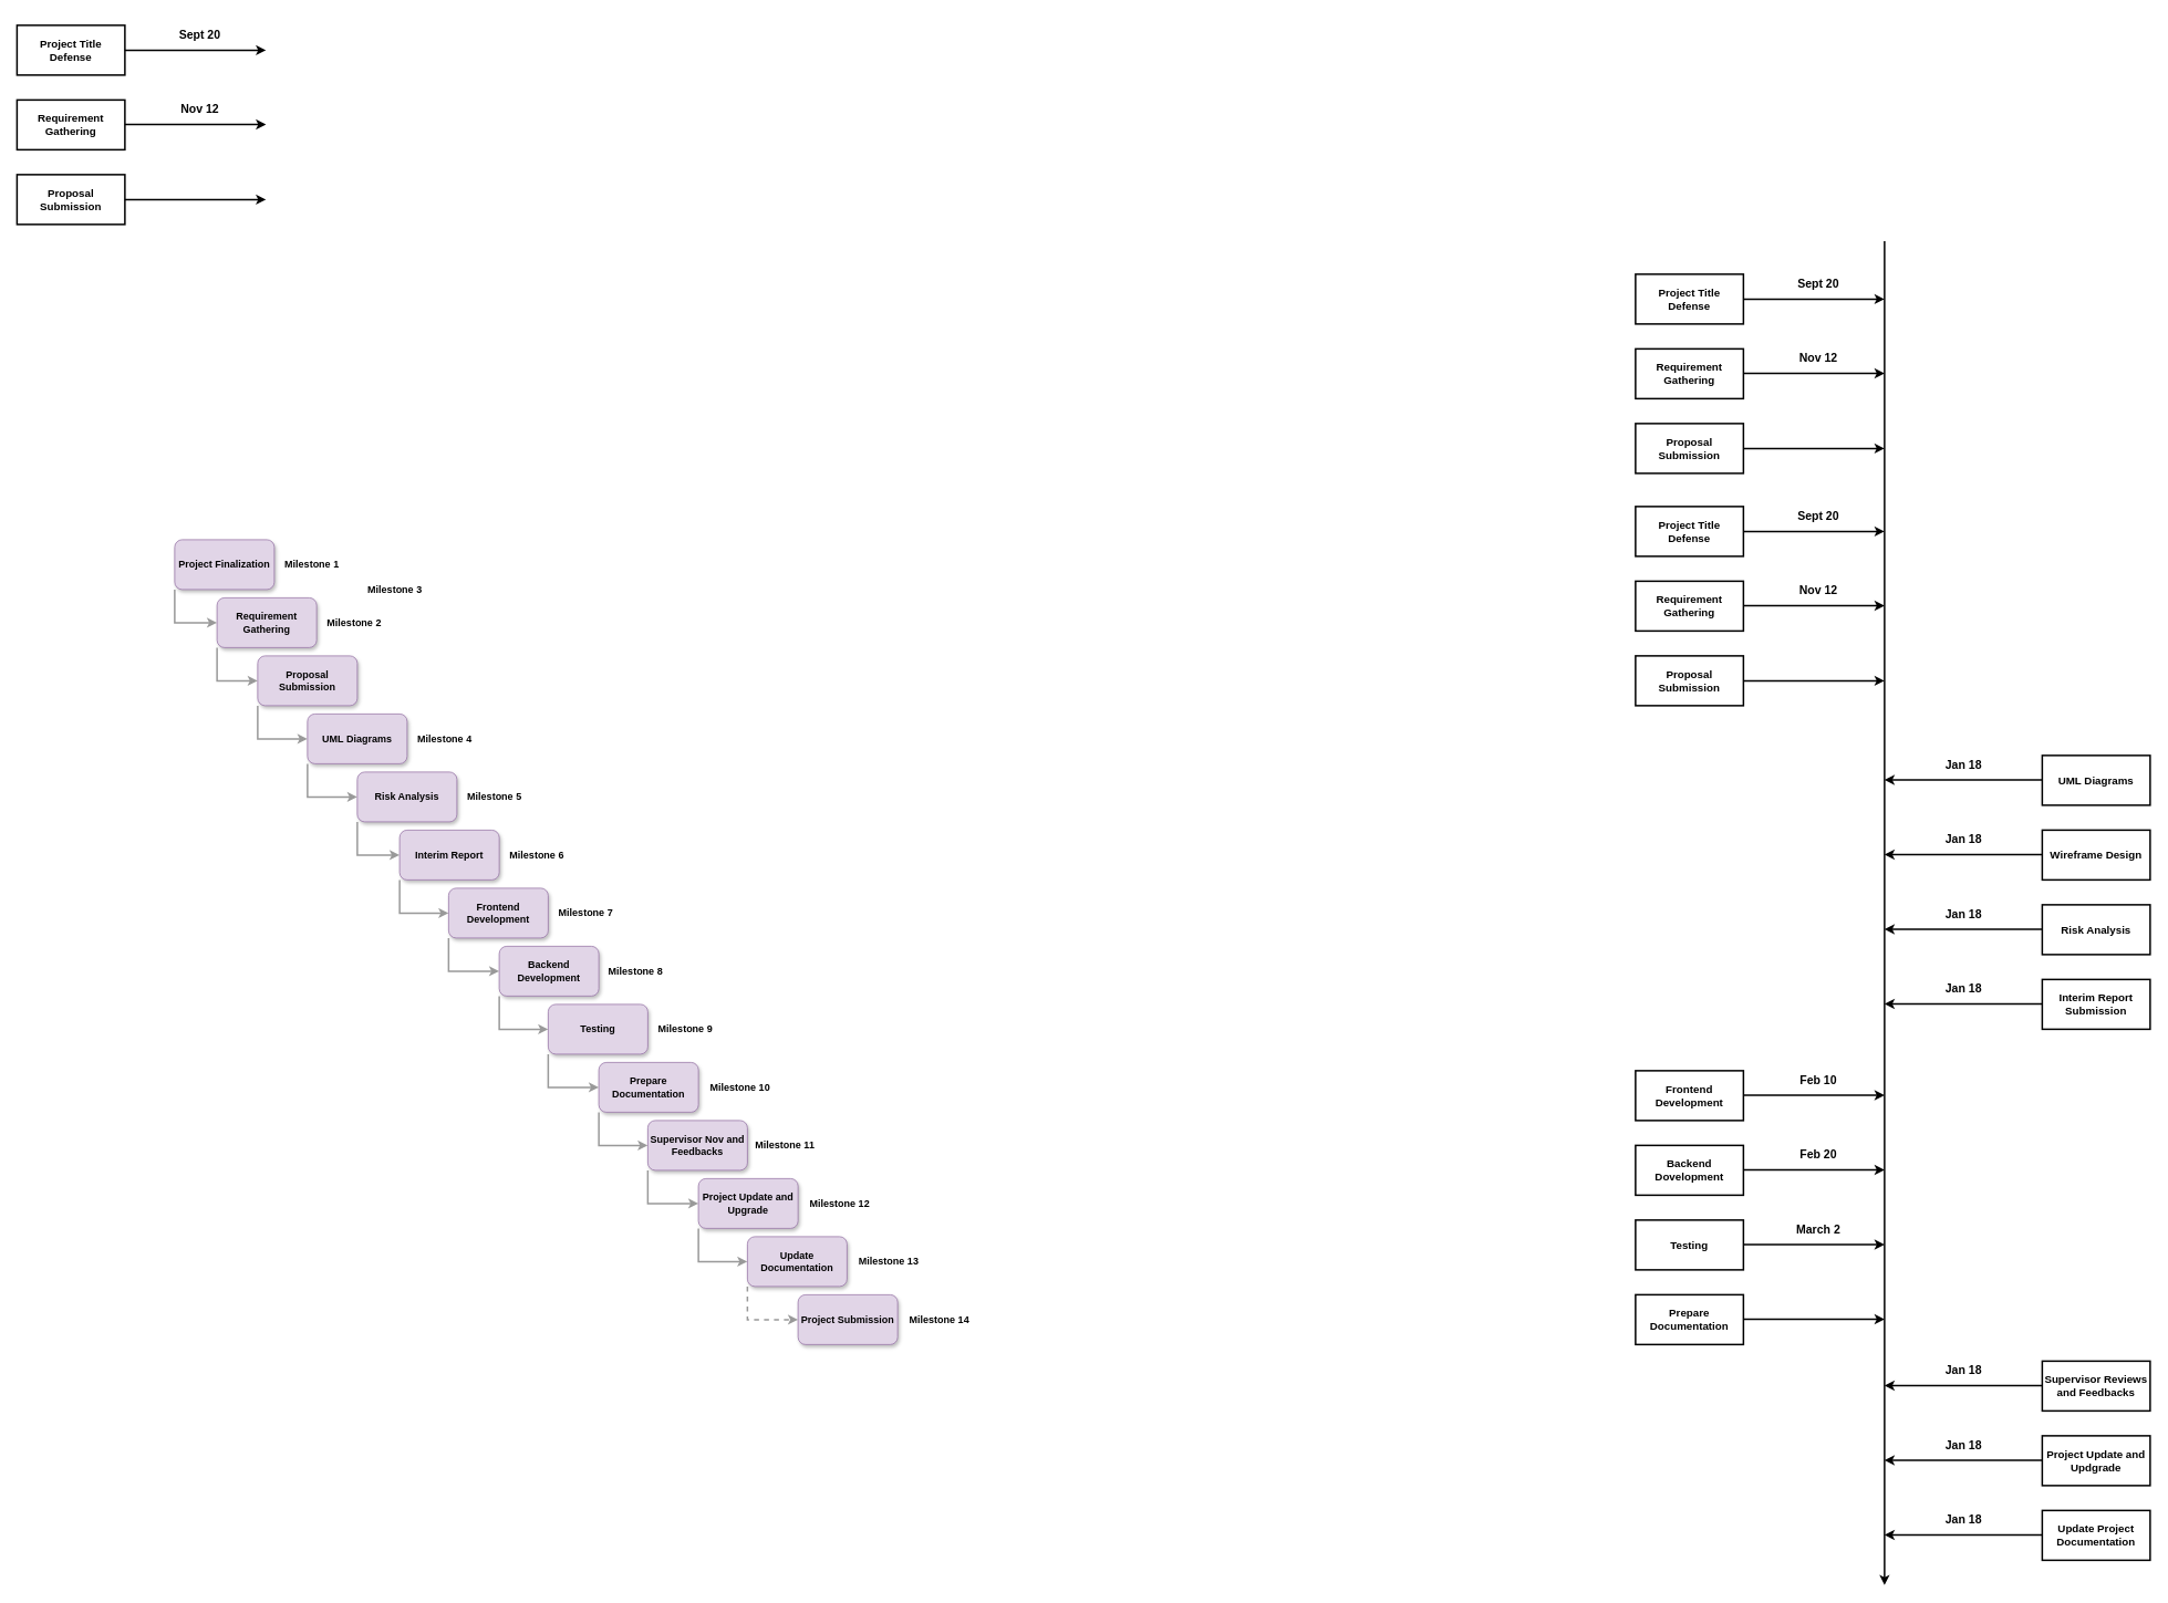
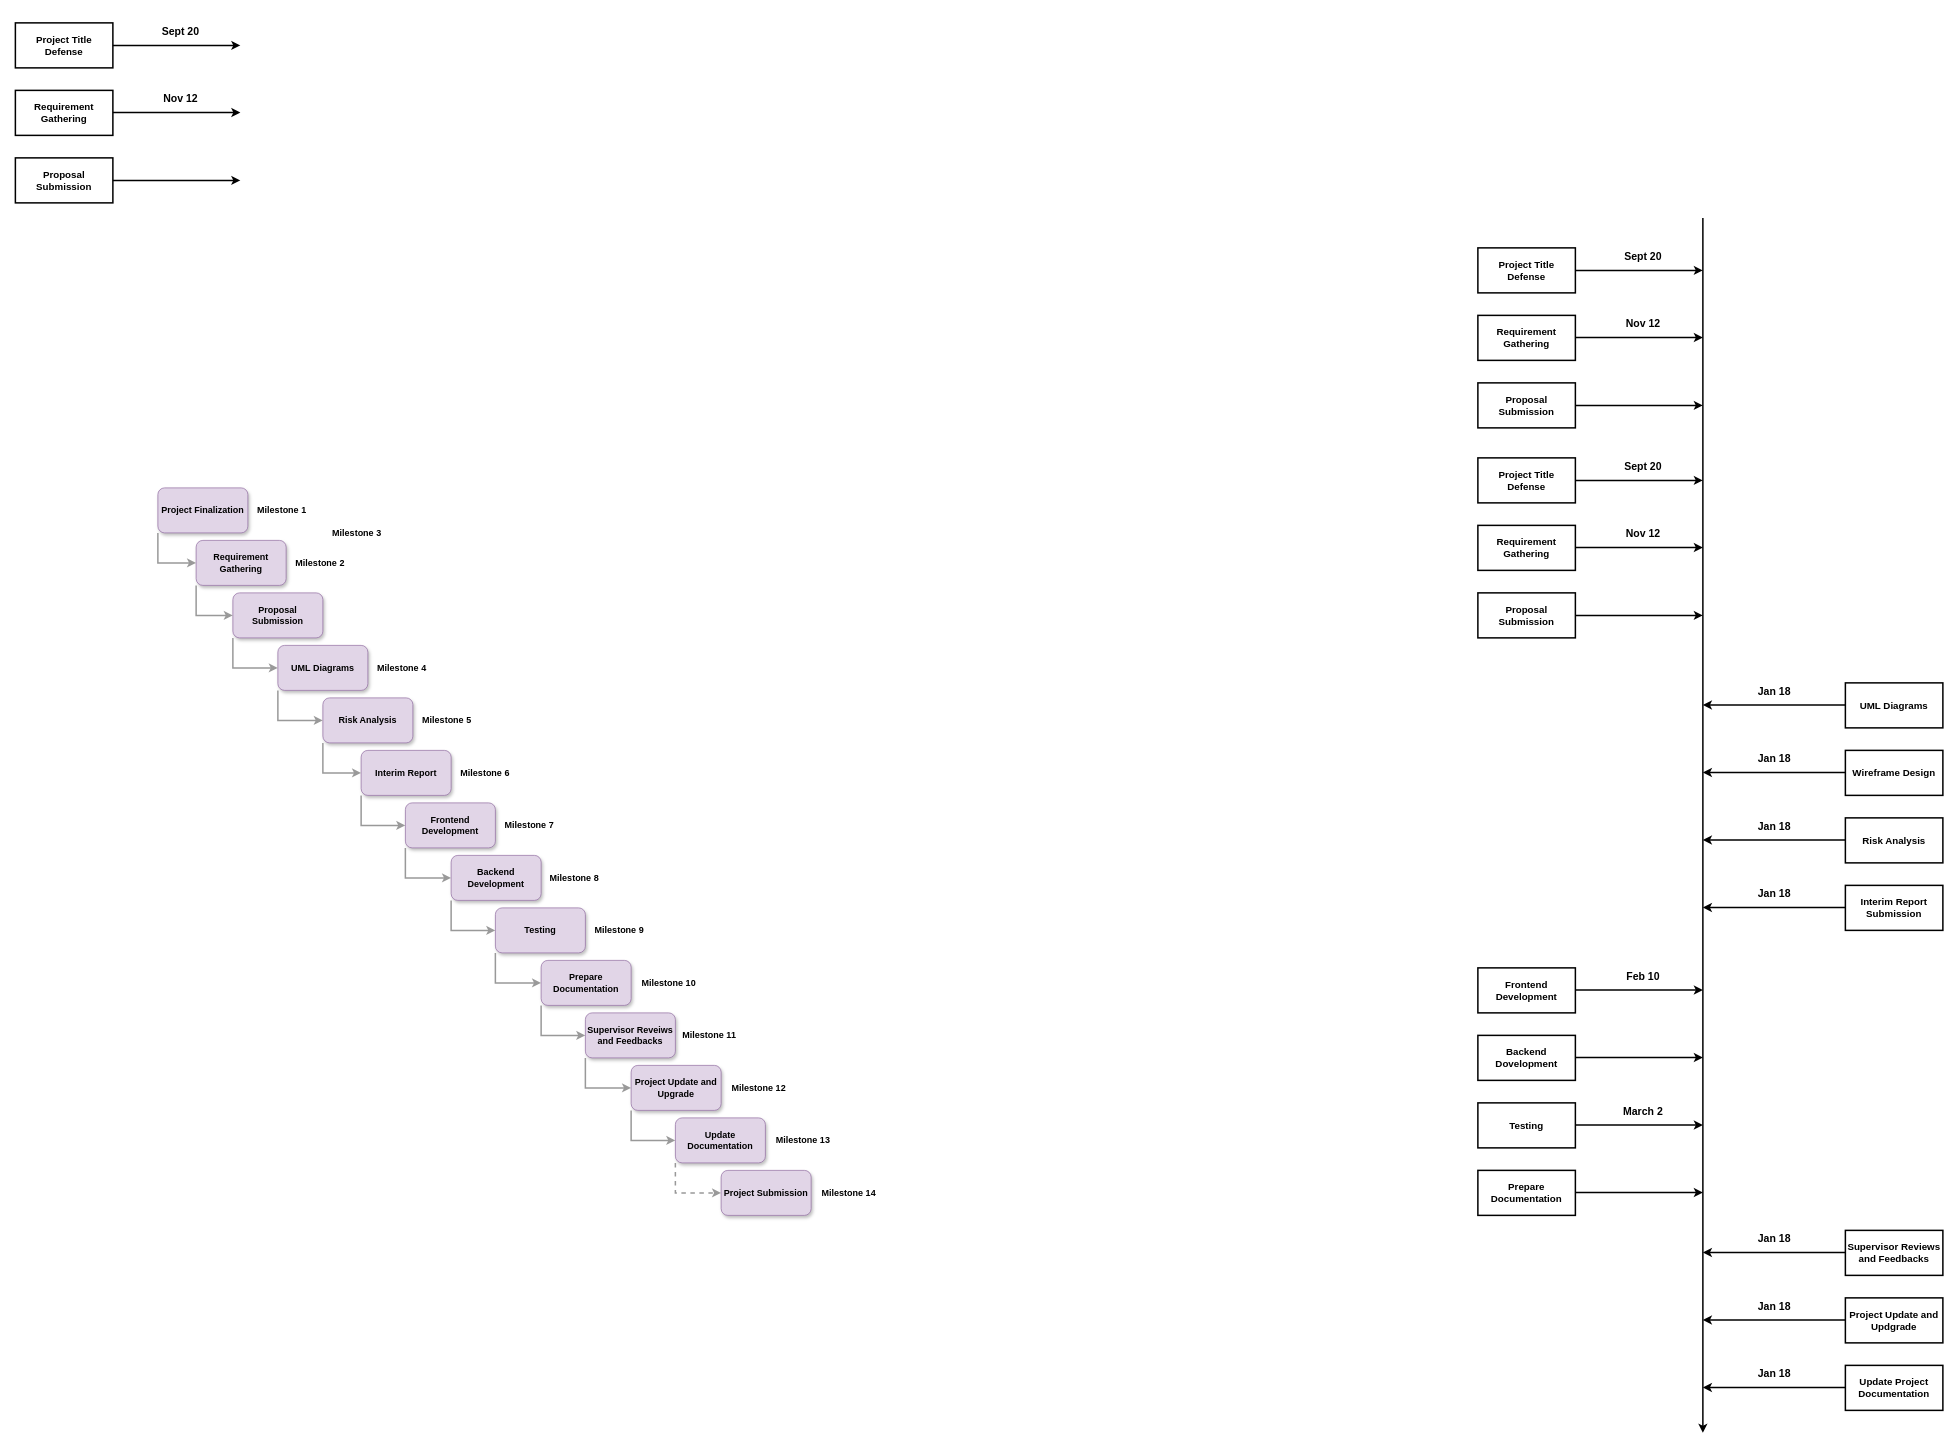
- <mxCell id="69" value="Supervisor Nov and Feedbacks" style="rounded=1;whiteSpace=wrap;html=1;shadow=1;strokeColor=#9673a6;fillColor=#e1d5e7;fontStyle=1" vertex="1" parent="1"><mxGeometry x="780" y="1350" width="120" height="60" as="geometry" /></mxCell>
+ <mxCell id="69" value="Supervisor Reveiws and Feedbacks" style="rounded=1;whiteSpace=wrap;html=1;shadow=1;strokeColor=#9673a6;fillColor=#e1d5e7;fontStyle=1" vertex="1" parent="1"><mxGeometry x="780" y="1350" width="120" height="60" as="geometry" /></mxCell>
- <mxCell id="16" value="&lt;span style=&quot;font-size: 14px;&quot;&gt;&lt;b&gt;Feb 20&lt;/b&gt;&lt;/span&gt;" style="text;html=1;align=center;verticalAlign=middle;resizable=0;points=[];autosize=1;strokeColor=none;fillColor=none;fontSize=18;" parent="1" vertex="1"><mxGeometry x="2155" y="1370" width="70" height="40" as="geometry" /></mxCell>
